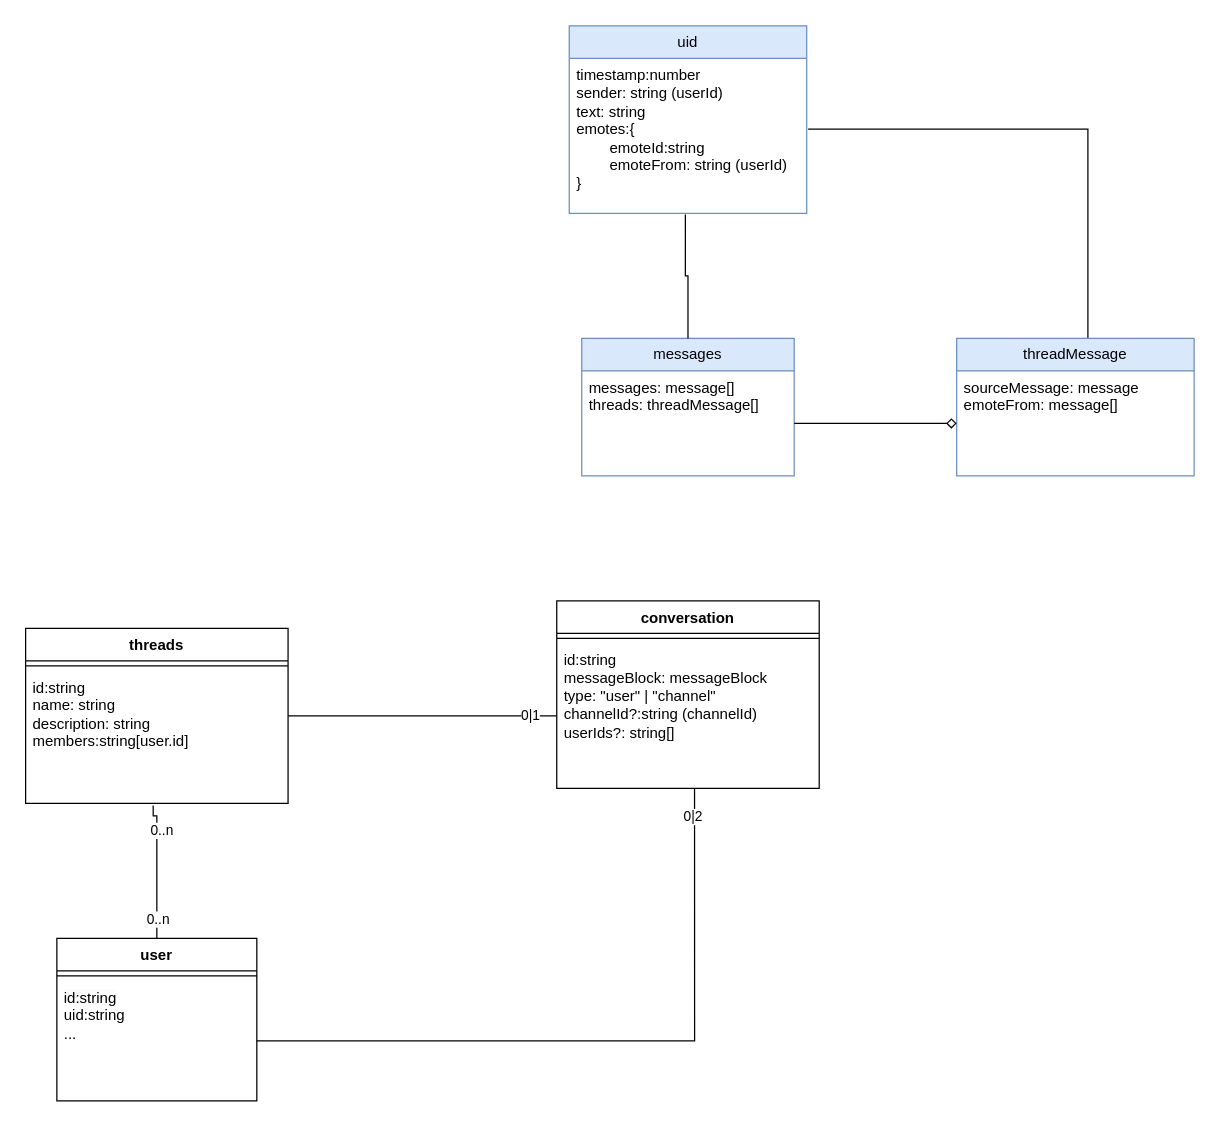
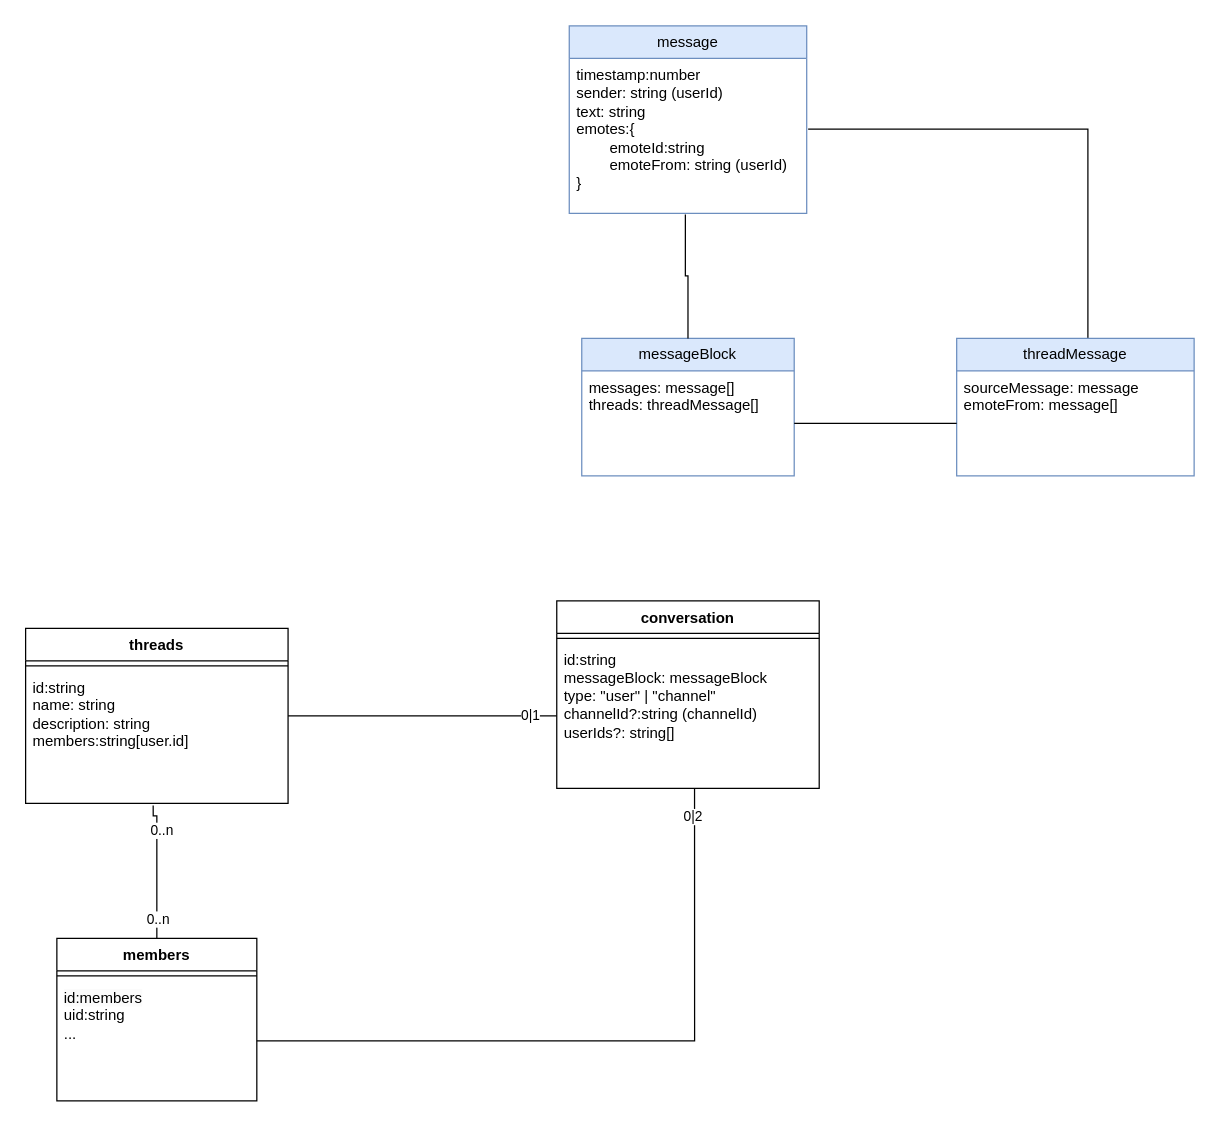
- <mxCell id="21" value="uid" style="swimlane;fontStyle=0;childLayout=stackLayout;horizontal=1;startSize=26;fillColor=#dae8fc;horizontalStack=0;resizeParent=1;resizeParentMax=0;resizeLast=0;collapsible=1;marginBottom=0;whiteSpace=wrap;html=1;strokeColor=#6c8ebf;" vertex="1" parent="1"><mxGeometry x="455" y="20" width="190" height="150" as="geometry" /></mxCell>
+ <mxCell id="21" value="message" style="swimlane;fontStyle=0;childLayout=stackLayout;horizontal=1;startSize=26;fillColor=#dae8fc;horizontalStack=0;resizeParent=1;resizeParentMax=0;resizeLast=0;collapsible=1;marginBottom=0;whiteSpace=wrap;html=1;strokeColor=#6c8ebf;" vertex="1" parent="1"><mxGeometry x="455" y="20" width="190" height="150" as="geometry" /></mxCell>
- <mxCell id="16" value="messages" style="swimlane;fontStyle=0;childLayout=stackLayout;horizontal=1;startSize=26;fillColor=#dae8fc;horizontalStack=0;resizeParent=1;resizeParentMax=0;resizeLast=0;collapsible=1;marginBottom=0;whiteSpace=wrap;html=1;strokeColor=#6c8ebf;" vertex="1" parent="1"><mxGeometry x="465" y="270" width="170" height="110" as="geometry" /></mxCell>
+ <mxCell id="16" value="messageBlock" style="swimlane;fontStyle=0;childLayout=stackLayout;horizontal=1;startSize=26;fillColor=#dae8fc;horizontalStack=0;resizeParent=1;resizeParentMax=0;resizeLast=0;collapsible=1;marginBottom=0;whiteSpace=wrap;html=1;strokeColor=#6c8ebf;" vertex="1" parent="1"><mxGeometry x="465" y="270" width="170" height="110" as="geometry" /></mxCell>
- <mxCell id="24" style="edgeStyle=none;rounded=0;orthogonalLoop=1;jettySize=auto;html=1;endArrow=diamond;endFill=0;" edge="1" parent="1" source="17" target="20"><mxGeometry relative="1" as="geometry" /></mxCell>
+ <mxCell id="24" style="edgeStyle=none;rounded=0;orthogonalLoop=1;jettySize=auto;html=1;endArrow=none;endFill=0;" edge="1" parent="1" source="17" target="20"><mxGeometry relative="1" as="geometry" /></mxCell>
- <mxCell id="5" value="user" style="swimlane;fontStyle=1;align=center;verticalAlign=top;childLayout=stackLayout;horizontal=1;startSize=26;horizontalStack=0;resizeParent=1;resizeParentMax=0;resizeLast=0;collapsible=1;marginBottom=0;whiteSpace=wrap;html=1;" vertex="1" parent="1"><mxGeometry x="45" y="750" width="160" height="130" as="geometry"><mxRectangle x="330" y="360" width="100" height="30" as="alternateBounds" /></mxGeometry></mxCell>
+ <mxCell id="5" value="members" style="swimlane;fontStyle=1;align=center;verticalAlign=top;childLayout=stackLayout;horizontal=1;startSize=26;horizontalStack=0;resizeParent=1;resizeParentMax=0;resizeLast=0;collapsible=1;marginBottom=0;whiteSpace=wrap;html=1;" vertex="1" parent="1"><mxGeometry x="45" y="750" width="160" height="130" as="geometry"><mxRectangle x="330" y="360" width="100" height="30" as="alternateBounds" /></mxGeometry></mxCell>
- <mxCell id="7" value="&lt;span style=&quot;color: rgb(0, 0, 0); font-family: Helvetica; font-size: 12px; font-style: normal; font-variant-ligatures: normal; font-variant-caps: normal; font-weight: 400; letter-spacing: normal; orphans: 2; text-align: left; text-indent: 0px; text-transform: none; widows: 2; word-spacing: 0px; -webkit-text-stroke-width: 0px; white-space: normal; background-color: rgb(251, 251, 251); text-decoration-thickness: initial; text-decoration-style: initial; text-decoration-color: initial; display: inline !important; float: none;&quot;&gt;id:string&lt;/span&gt;&lt;div&gt;uid:string&lt;/div&gt;&lt;div&gt;...&lt;/div&gt;" style="text;strokeColor=none;fillColor=none;align=left;verticalAlign=top;spacingLeft=4;spacingRight=4;overflow=hidden;rotatable=0;points=[[0,0.5],[1,0.5]];portConstraint=eastwest;whiteSpace=wrap;html=1;" vertex="1" parent="5"><mxGeometry y="34" width="160" height="96" as="geometry" /></mxCell>
+ <mxCell id="7" value="&lt;span style=&quot;color: rgb(0, 0, 0); font-family: Helvetica; font-size: 12px; font-style: normal; font-variant-ligatures: normal; font-variant-caps: normal; font-weight: 400; letter-spacing: normal; orphans: 2; text-align: left; text-indent: 0px; text-transform: none; widows: 2; word-spacing: 0px; -webkit-text-stroke-width: 0px; white-space: normal; background-color: rgb(251, 251, 251); text-decoration-thickness: initial; text-decoration-style: initial; text-decoration-color: initial; display: inline !important; float: none;&quot;&gt;id:members&lt;/span&gt;&lt;div&gt;uid:string&lt;/div&gt;&lt;div&gt;...&lt;/div&gt;" style="text;strokeColor=none;fillColor=none;align=left;verticalAlign=top;spacingLeft=4;spacingRight=4;overflow=hidden;rotatable=0;points=[[0,0.5],[1,0.5]];portConstraint=eastwest;whiteSpace=wrap;html=1;" vertex="1" parent="5"><mxGeometry y="34" width="160" height="96" as="geometry" /></mxCell>
